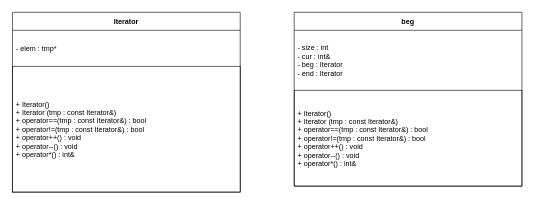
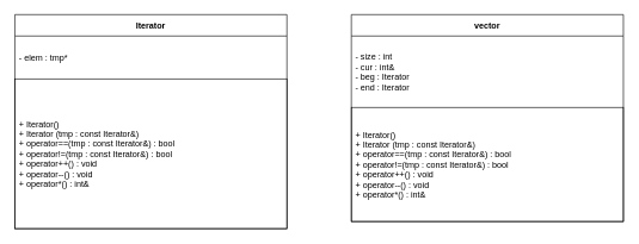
- <mxCell id="5" value="beg" style="swimlane;fontStyle=1;childLayout=stackLayout;horizontal=1;startSize=30;horizontalStack=0;resizeParent=1;resizeParentMax=0;resizeLast=0;collapsible=1;marginBottom=0;swimlaneLine=1;" vertex="1" parent="1"><mxGeometry x="490" y="20" width="380" height="290" as="geometry" /></mxCell>
+ <mxCell id="5" value="vector" style="swimlane;fontStyle=1;childLayout=stackLayout;horizontal=1;startSize=30;horizontalStack=0;resizeParent=1;resizeParentMax=0;resizeLast=0;collapsible=1;marginBottom=0;swimlaneLine=1;" vertex="1" parent="1"><mxGeometry x="490" y="20" width="380" height="290" as="geometry" /></mxCell>
